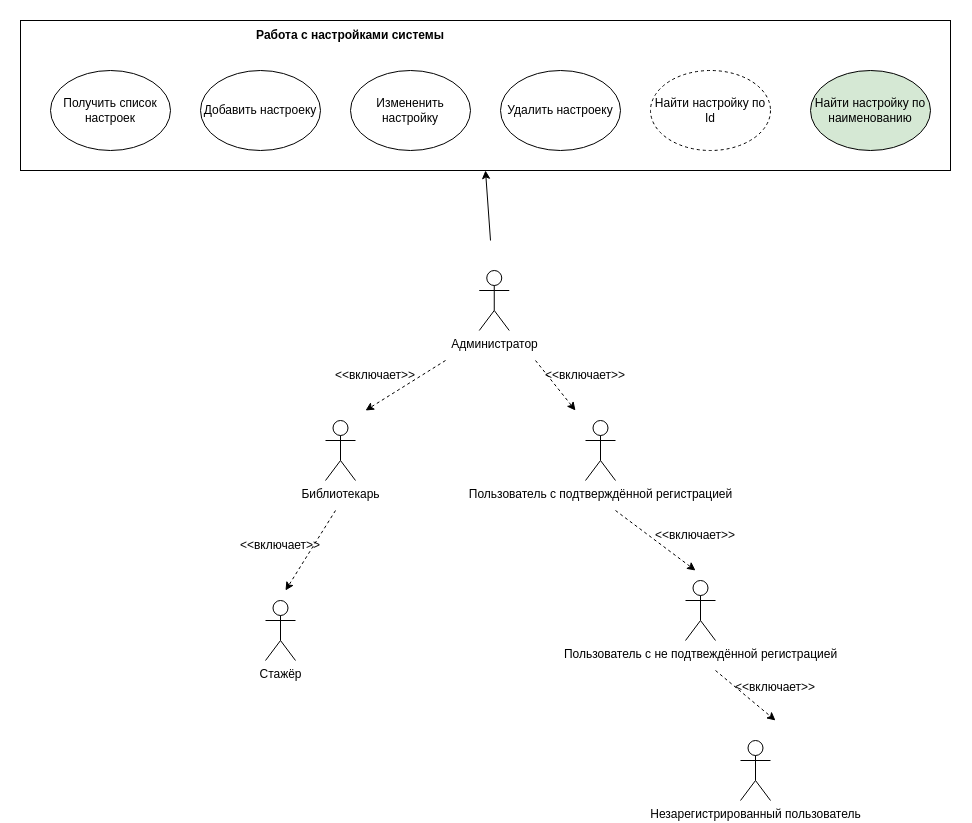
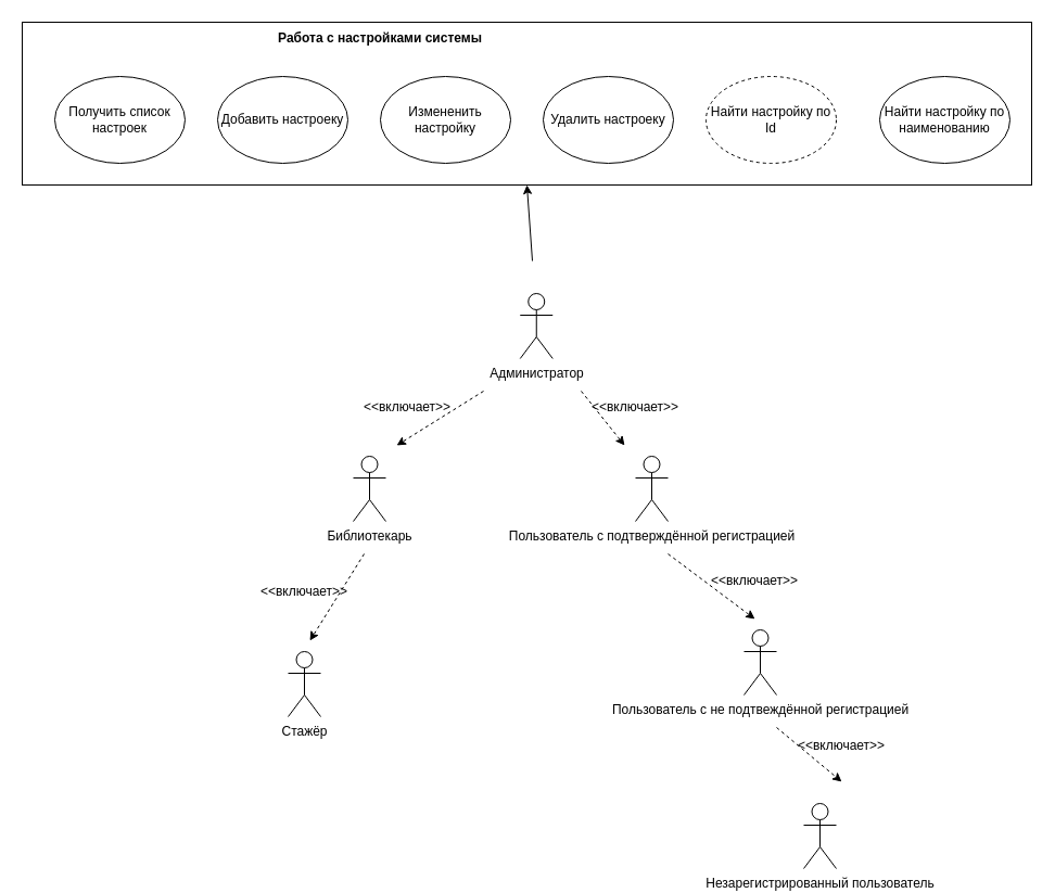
- <mxCell id="26" value="Найти настройку по наименованию" style="ellipse;whiteSpace=wrap;html=1;fillColor=#d5e8d4;" vertex="1" parent="1"><mxGeometry x="810" y="70" width="120" height="80" as="geometry" /></mxCell>
+ <mxCell id="26" value="Найти настройку по наименованию" style="ellipse;whiteSpace=wrap;html=1;" vertex="1" parent="1"><mxGeometry x="810" y="70" width="120" height="80" as="geometry" /></mxCell>
